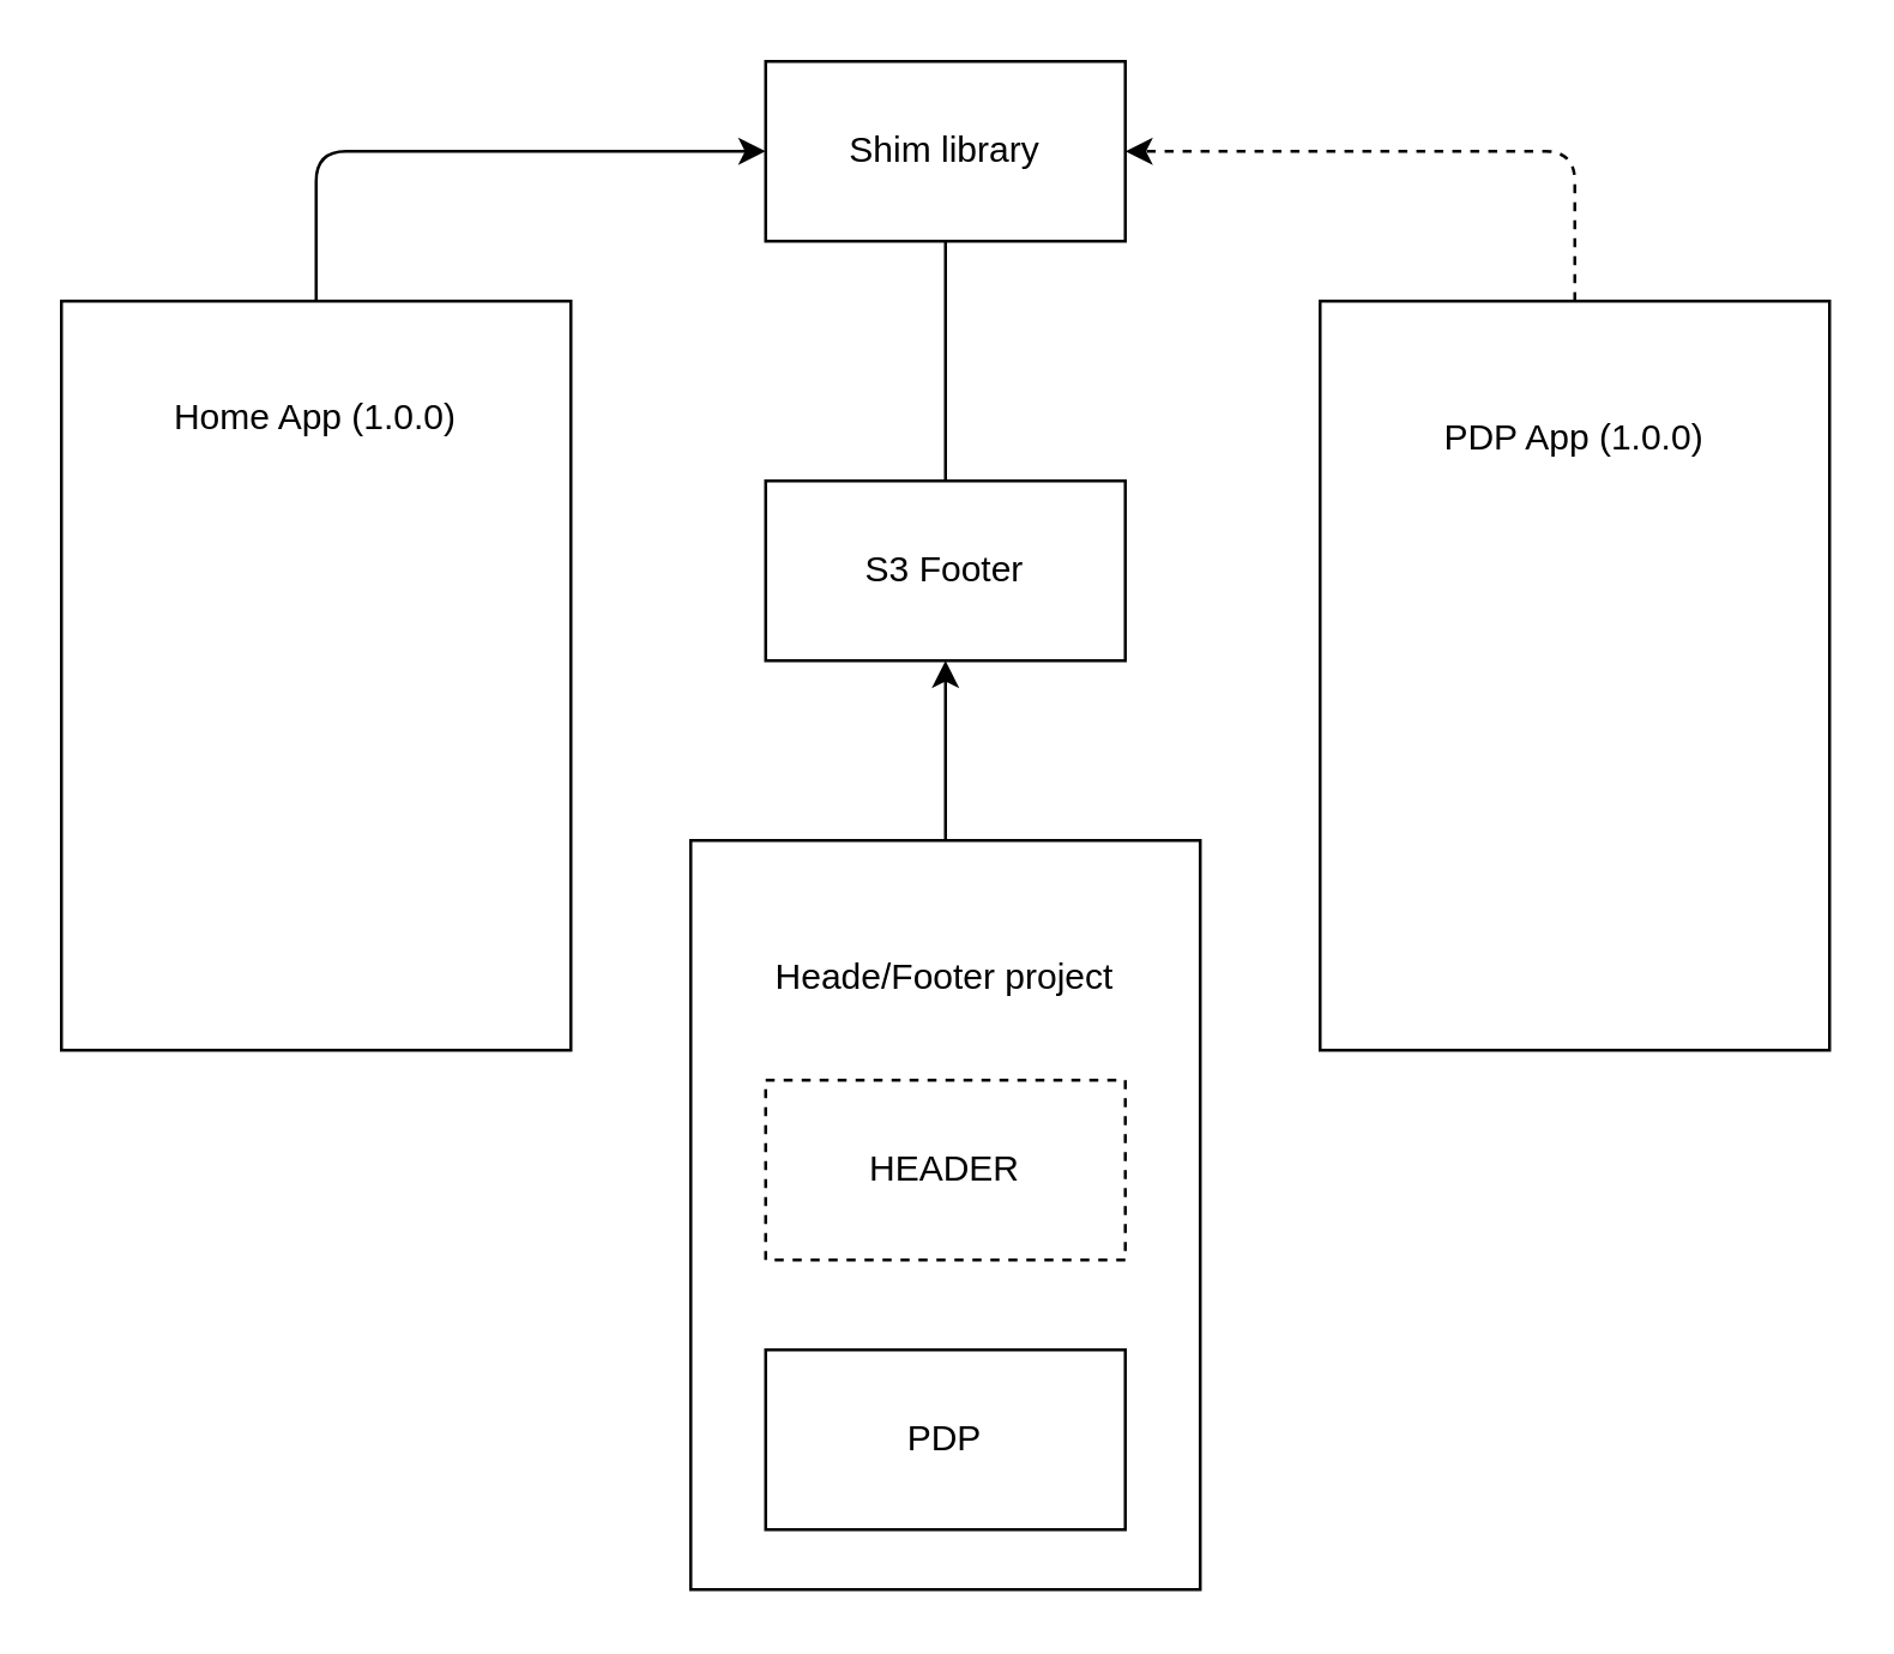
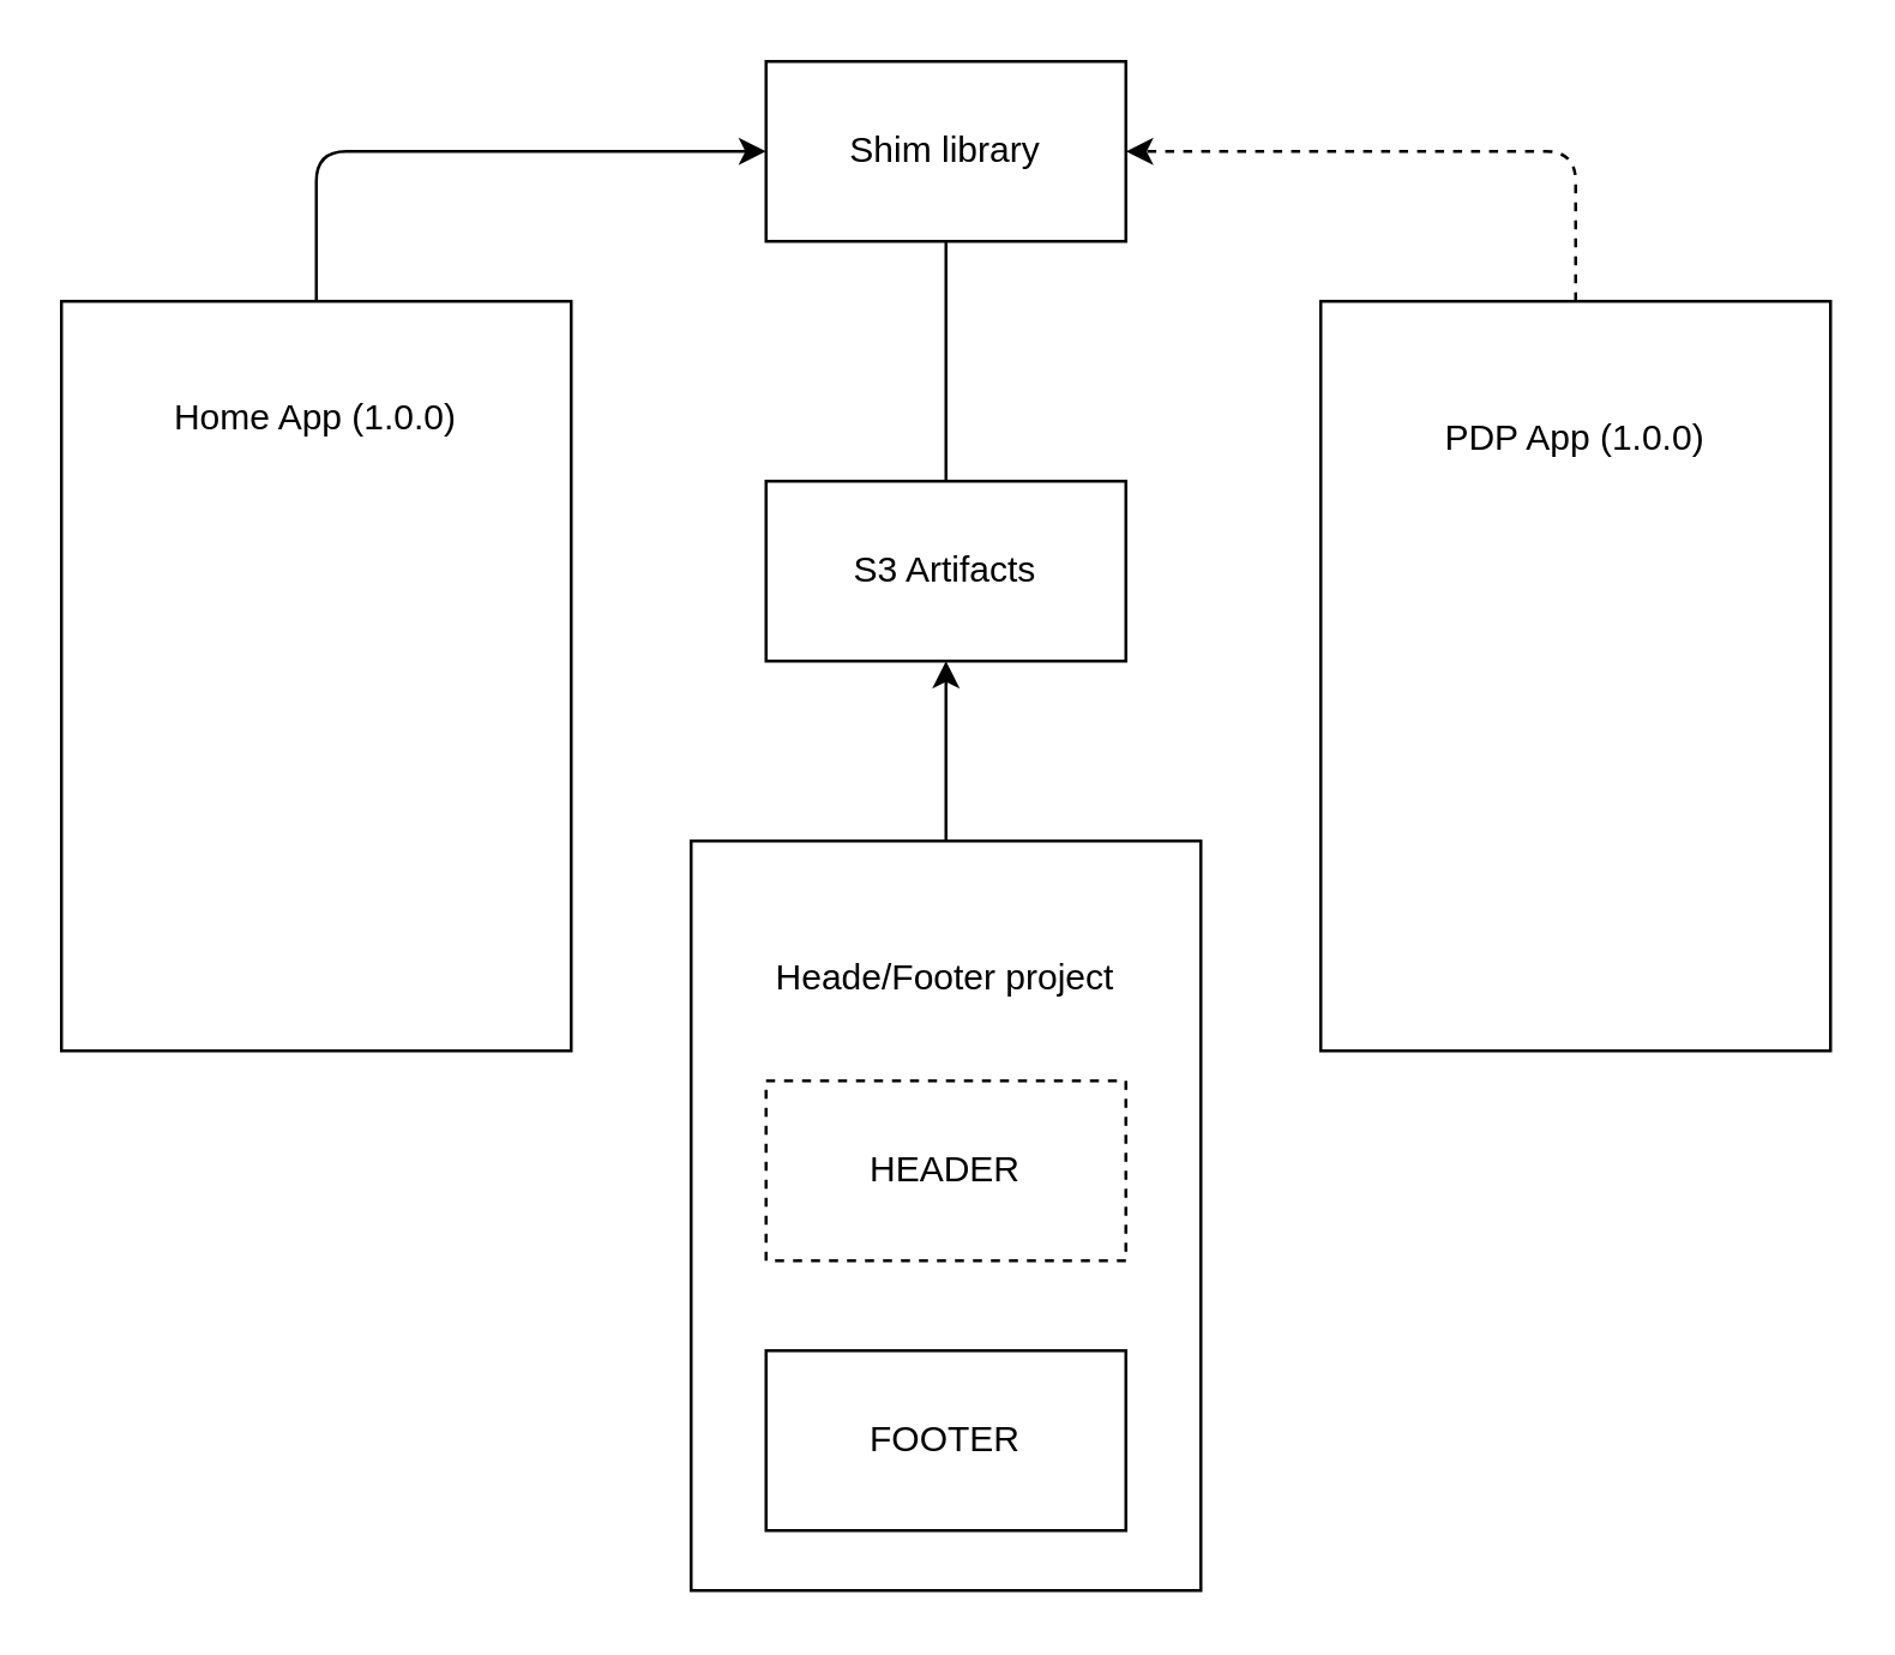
- <mxCell id="10" value="S3 Footer" style="rounded=0;whiteSpace=wrap;html=1;" vertex="1" parent="1"><mxGeometry x="255" y="160" width="120" height="60" as="geometry" /></mxCell>
+ <mxCell id="10" value="S3 Artifacts" style="rounded=0;whiteSpace=wrap;html=1;" vertex="1" parent="1"><mxGeometry x="255" y="160" width="120" height="60" as="geometry" /></mxCell>
- <mxCell id="9" value="PDP" style="rounded=0;whiteSpace=wrap;html=1;" vertex="1" parent="6"><mxGeometry x="25" y="170" width="120" height="60" as="geometry" /></mxCell>
+ <mxCell id="9" value="FOOTER" style="rounded=0;whiteSpace=wrap;html=1;" vertex="1" parent="6"><mxGeometry x="25" y="170" width="120" height="60" as="geometry" /></mxCell>
